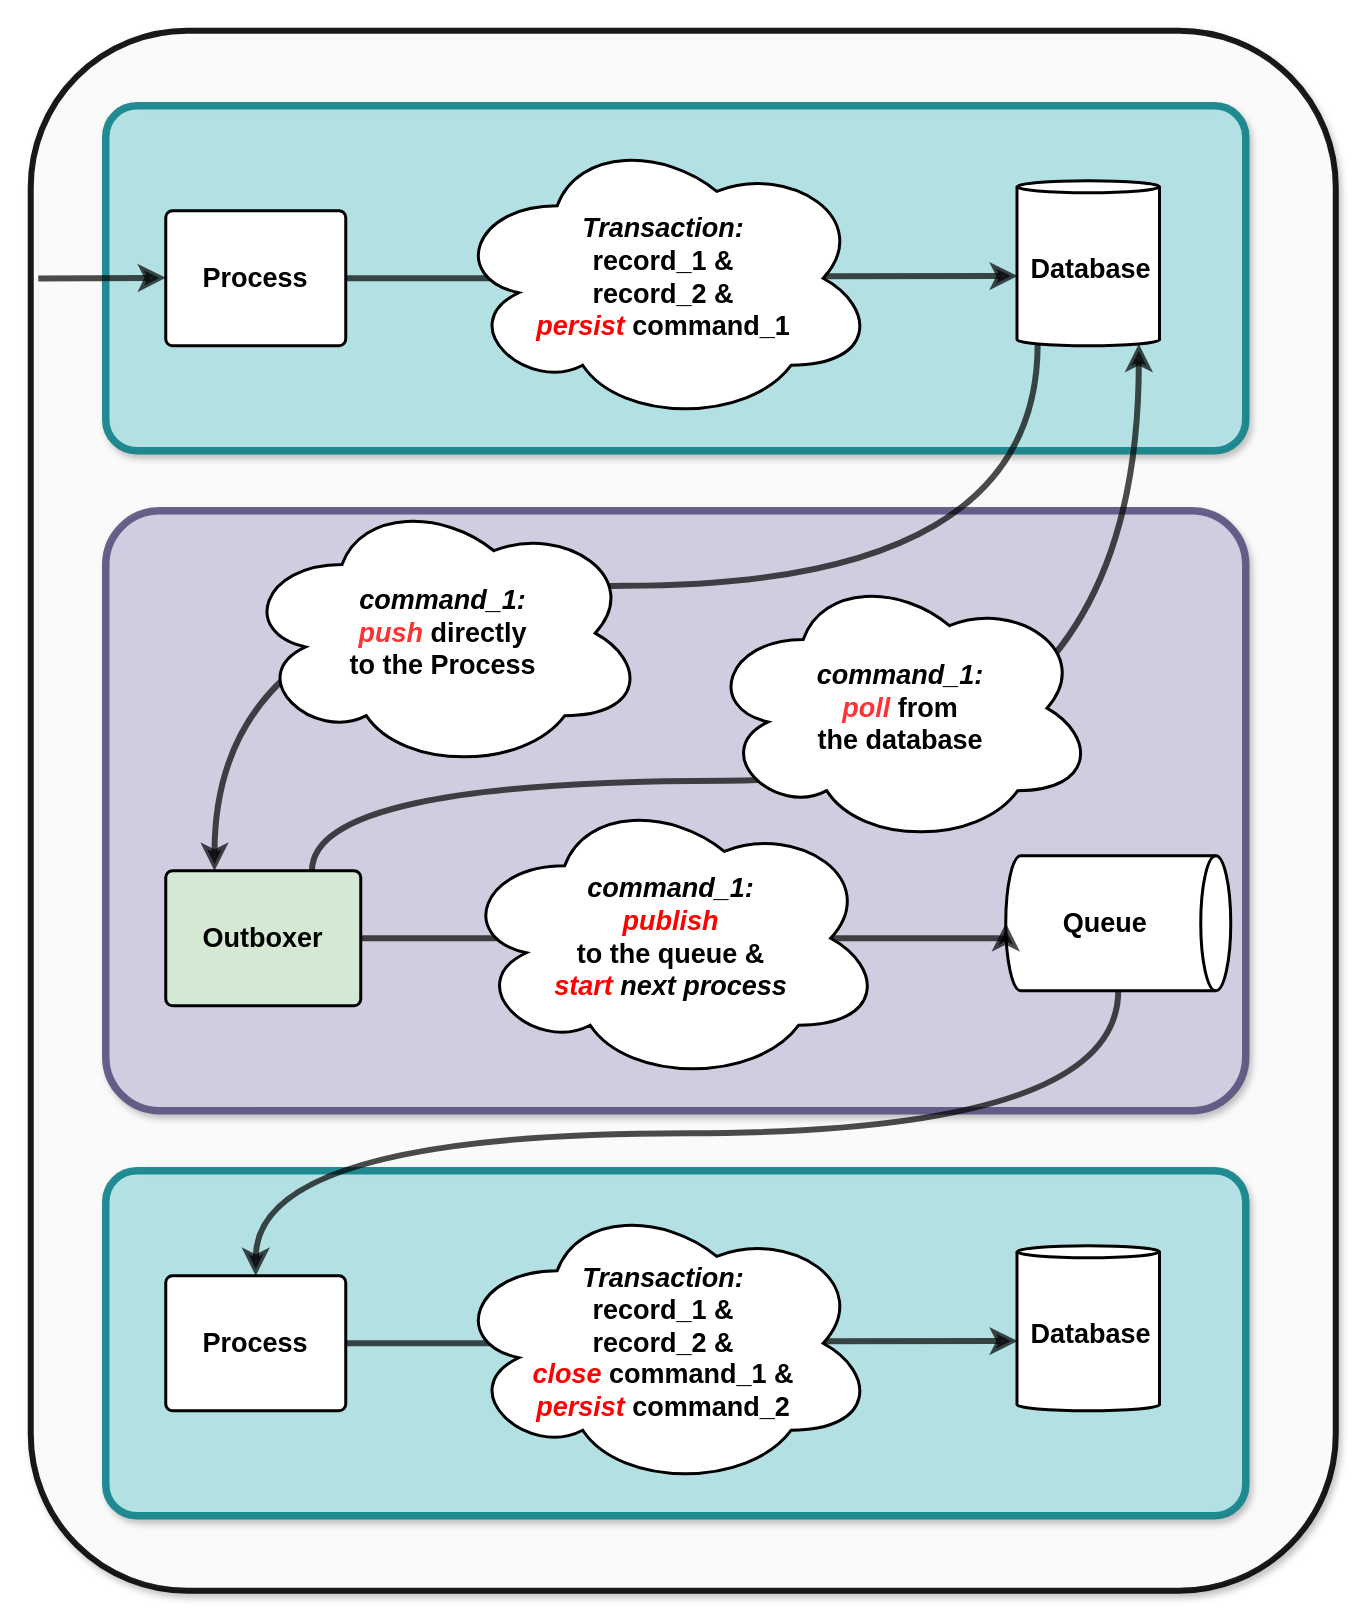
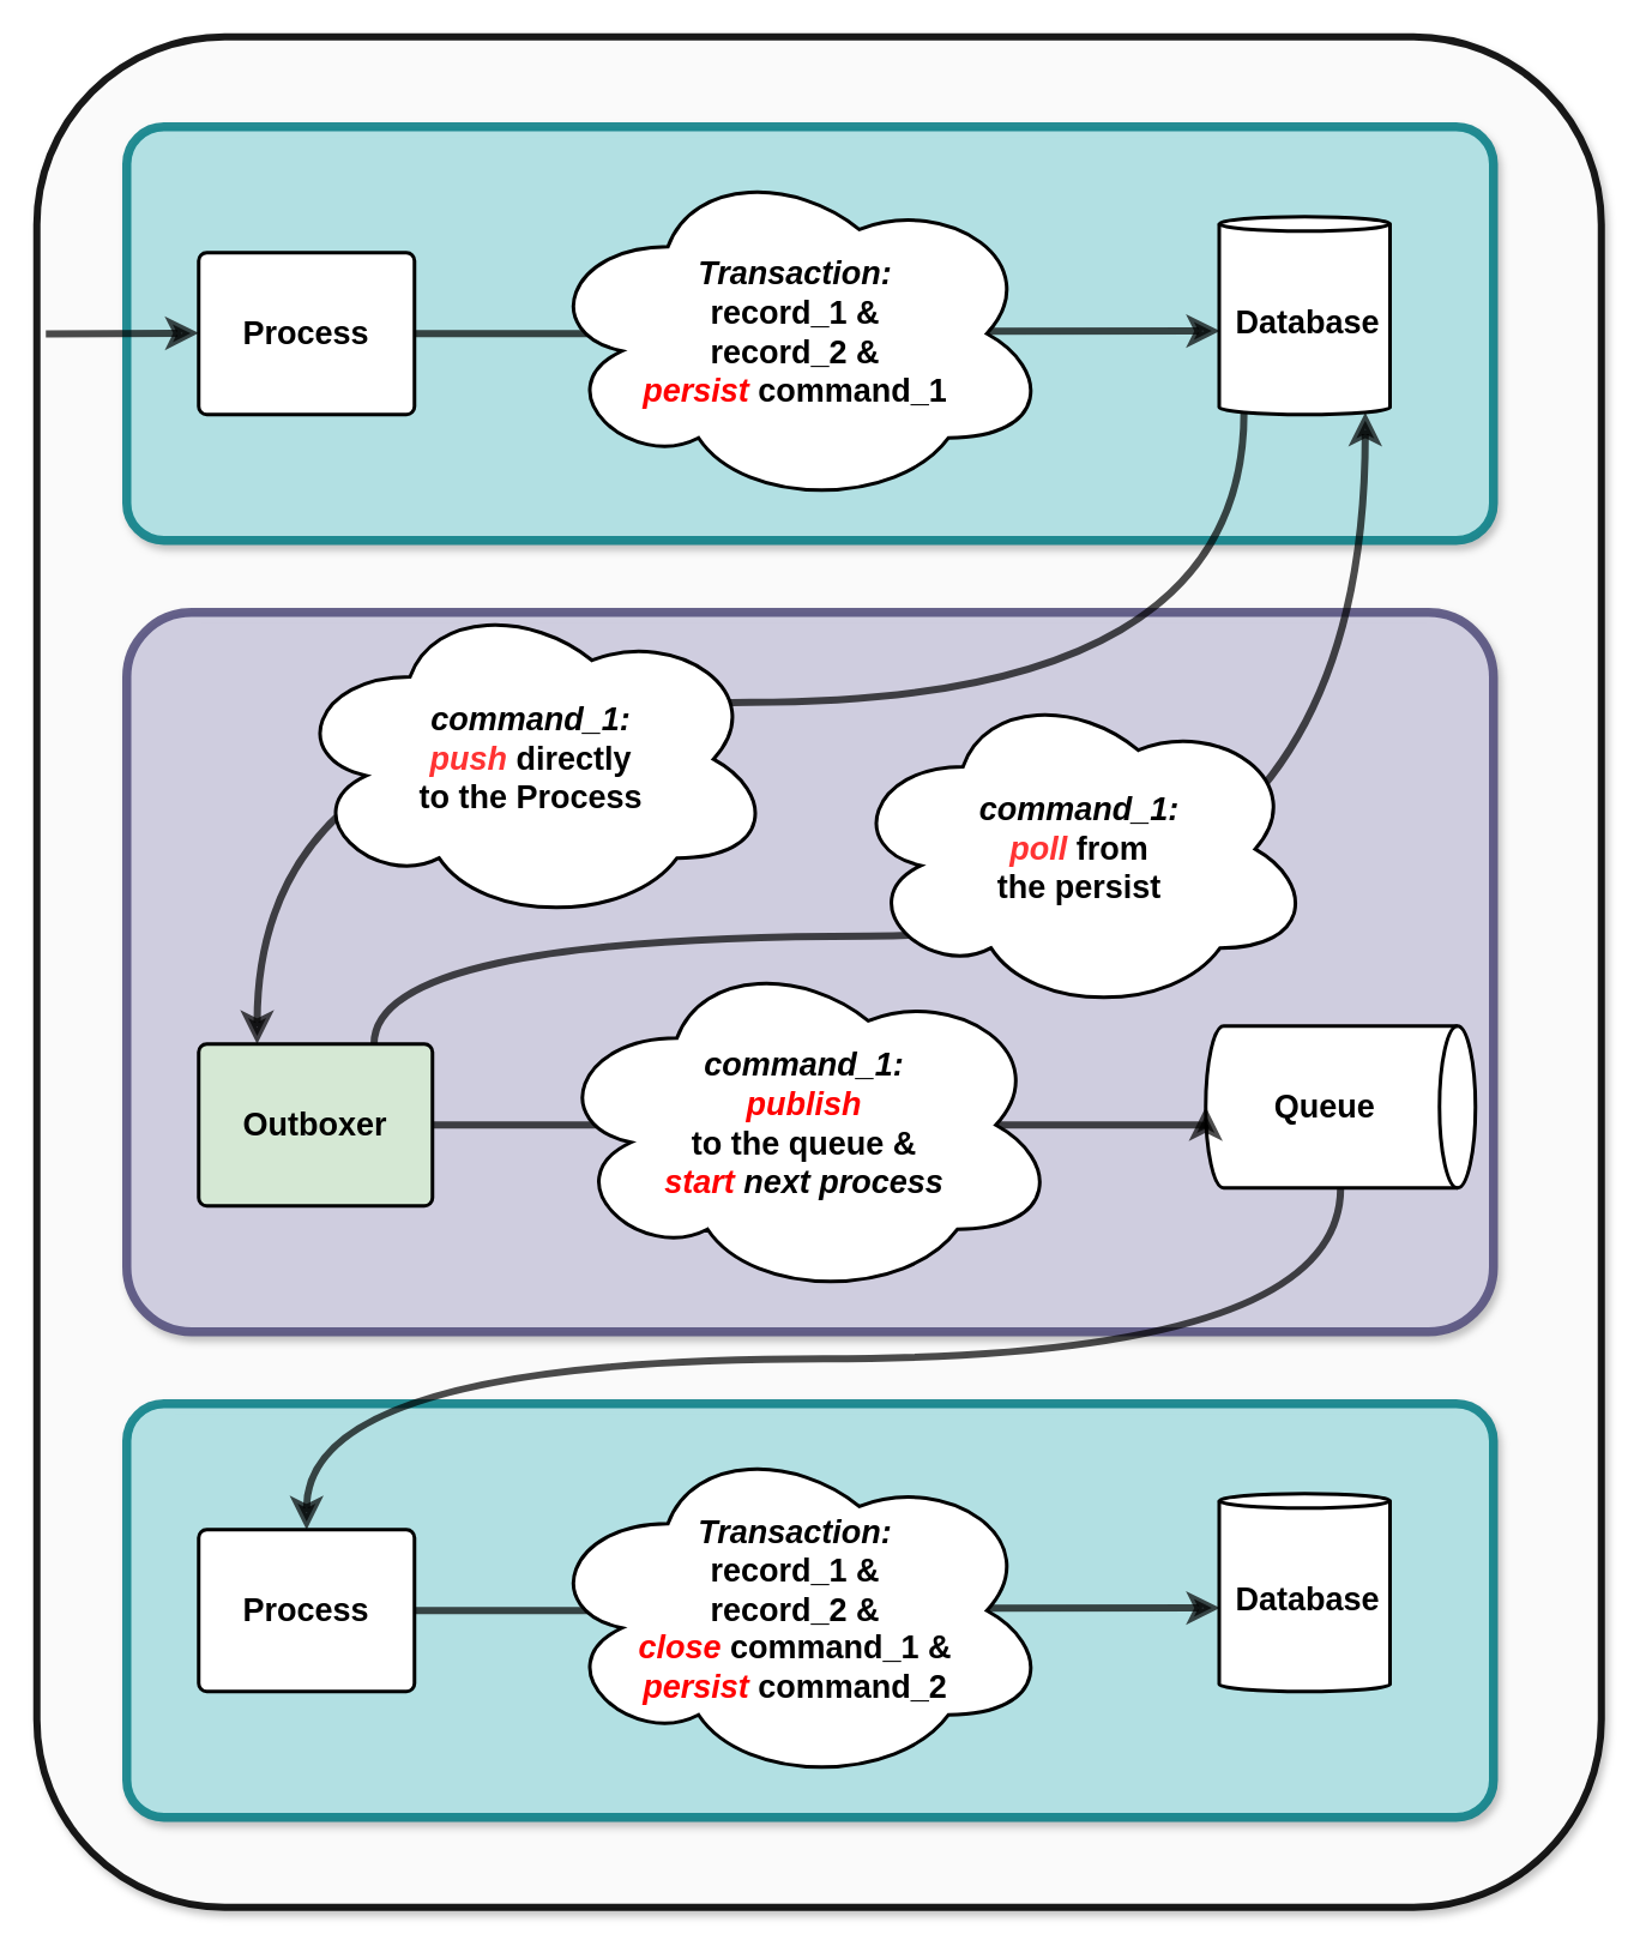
- <mxCell id="23" value="&lt;i&gt;command_1:&lt;/i&gt;&lt;br&gt;&lt;i&gt;&lt;font color=&quot;#ff3333&quot;&gt;poll&lt;/font&gt;&lt;/i&gt;&amp;nbsp;from &lt;br&gt;the database" style="html=1;overflow=block;blockSpacing=1;whiteSpace=wrap;ellipse;shape=cloud;fontSize=18;spacing=9;strokeColor=#000000;strokeOpacity=100;fillOpacity=100;rounded=1;absoluteArcSize=1;arcSize=9;fillColor=#FFFFFF;strokeWidth=2;lucidId=YW3KfiS4kU.2;movable=1;resizable=1;rotatable=1;deletable=1;editable=1;locked=0;connectable=1;align=center;verticalAlign=middle;fontFamily=Helvetica;fontColor=#000000;fontStyle=1;" parent="1" vertex="1"><mxGeometry x="470" y="380" width="260" height="183.24" as="geometry" /></mxCell>
+ <mxCell id="23" value="&lt;i&gt;command_1:&lt;/i&gt;&lt;br&gt;&lt;i&gt;&lt;font color=&quot;#ff3333&quot;&gt;poll&lt;/font&gt;&lt;/i&gt;&amp;nbsp;from &lt;br&gt;the persist" style="html=1;overflow=block;blockSpacing=1;whiteSpace=wrap;ellipse;shape=cloud;fontSize=18;spacing=9;strokeColor=#000000;strokeOpacity=100;fillOpacity=100;rounded=1;absoluteArcSize=1;arcSize=9;fillColor=#FFFFFF;strokeWidth=2;lucidId=YW3KfiS4kU.2;movable=1;resizable=1;rotatable=1;deletable=1;editable=1;locked=0;connectable=1;align=center;verticalAlign=middle;fontFamily=Helvetica;fontColor=#000000;fontStyle=1;" parent="1" vertex="1"><mxGeometry x="470" y="380" width="260" height="183.24" as="geometry" /></mxCell>
